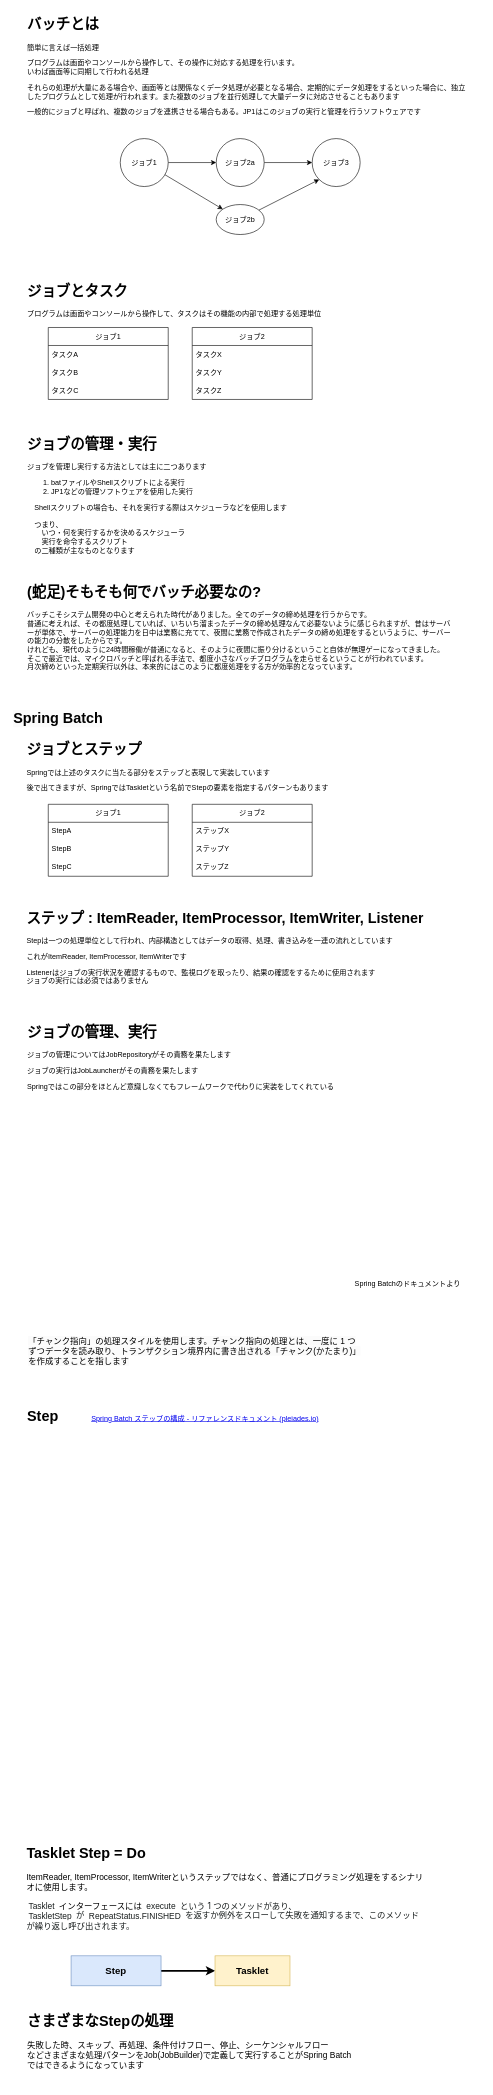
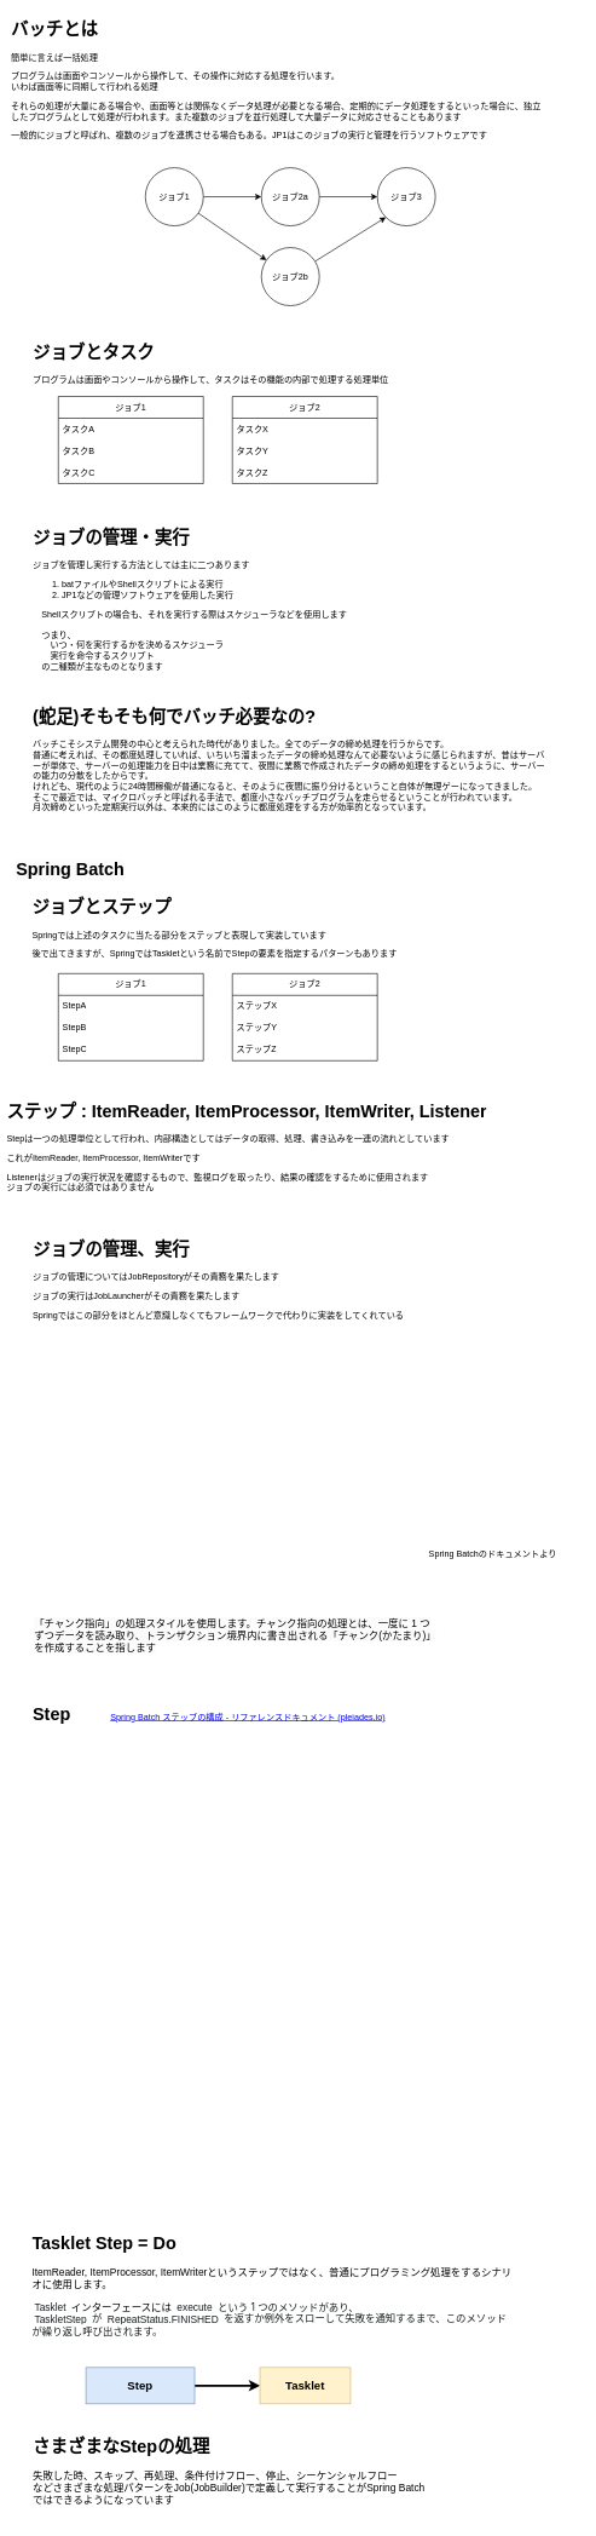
- <mxCell id="2" value="&lt;h1&gt;バッチとは&lt;/h1&gt;&lt;p&gt;簡単に言えば一括処理&lt;/p&gt;&lt;p&gt;プログラムは画面やコンソールから操作して、その操作に対応する処理を行います。&lt;br&gt;いわば画面等に同期して行われる処理&lt;/p&gt;&lt;p&gt;それらの処理が大量にある場合や、画面等とは関係なくデータ処理が必要となる場合、定期的にデータ処理をするといった場合に、独立したプログラムとして処理が行われます。また複数のジョブを並行処理して大量データに対応させることもあります&lt;/p&gt;&lt;p&gt;一般的にジョブと呼ばれ、複数のジョブを連携させる場合もある。JP1はこのジョブの実行と管理を行うソフトウェアです&lt;/p&gt;" style="text;html=1;strokeColor=none;fillColor=none;spacing=5;spacingTop=-20;whiteSpace=wrap;overflow=hidden;rounded=0;" parent="1" vertex="1"><mxGeometry x="40" y="20" width="750" height="200" as="geometry" /></mxCell>
+ <mxCell id="2" value="&lt;h1&gt;バッチとは&lt;/h1&gt;&lt;p&gt;簡単に言えば一括処理&lt;/p&gt;&lt;p&gt;プログラムは画面やコンソールから操作して、その操作に対応する処理を行います。&lt;br&gt;いわば画面等に同期して行われる処理&lt;/p&gt;&lt;p&gt;それらの処理が大量にある場合や、画面等とは関係なくデータ処理が必要となる場合、定期的にデータ処理をするといった場合に、独立したプログラムとして処理が行われます。また複数のジョブを並行処理して大量データに対応させることもあります&lt;/p&gt;&lt;p&gt;一般的にジョブと呼ばれ、複数のジョブを連携させる場合もある。JP1はこのジョブの実行と管理を行うソフトウェアです&lt;/p&gt;" style="text;html=1;strokeColor=none;fillColor=none;spacing=5;spacingTop=-20;whiteSpace=wrap;overflow=hidden;rounded=0;" parent="1" vertex="1"><mxGeometry x="10" y="20" width="750" height="200" as="geometry" /></mxCell>
- <mxCell id="10" value="ジョブ2b" style="ellipse;whiteSpace=wrap;html=1;aspect=fixed;" parent="1" vertex="1"><mxGeometry x="360" y="340" width="80" height="50" as="geometry" /></mxCell>
+ <mxCell id="10" value="ジョブ2b" style="ellipse;whiteSpace=wrap;html=1;aspect=fixed;" parent="1" vertex="1"><mxGeometry x="360" y="340" width="80" height="80" as="geometry" /></mxCell>
- <mxCell id="29" value="&lt;h1&gt;ステップ : ItemReader, ItemProcessor, ItemWriter, Listener&lt;/h1&gt;&lt;p&gt;Stepは一つの処理単位として行われ、内部構造としてはデータの取得、処理、書き込みを一連の流れとしています&lt;/p&gt;&lt;p&gt;これがItemReader, ItemProcessor, ItemWriterです&lt;/p&gt;&lt;p&gt;Listenerはジョブの実行状況を確認するもので、監視ログを取ったり、結果の確認をするために使用されます&lt;br&gt;ジョブの実行には必須ではありません&lt;/p&gt;" style="text;html=1;strokeColor=none;fillColor=none;spacing=5;spacingTop=-20;whiteSpace=wrap;overflow=hidden;rounded=0;" parent="1" vertex="1"><mxGeometry x="39" y="1510" width="761" height="151" as="geometry" /></mxCell>
+ <mxCell id="29" value="&lt;h1&gt;ステップ : ItemReader, ItemProcessor, ItemWriter, Listener&lt;/h1&gt;&lt;p&gt;Stepは一つの処理単位として行われ、内部構造としてはデータの取得、処理、書き込みを一連の流れとしています&lt;/p&gt;&lt;p&gt;これがItemReader, ItemProcessor, ItemWriterです&lt;/p&gt;&lt;p&gt;Listenerはジョブの実行状況を確認するもので、監視ログを取ったり、結果の確認をするために使用されます&lt;br&gt;ジョブの実行には必須ではありません&lt;/p&gt;" style="text;html=1;strokeColor=none;fillColor=none;spacing=5;spacingTop=-20;whiteSpace=wrap;overflow=hidden;rounded=0;" parent="1" vertex="1"><mxGeometry x="4" y="1510" width="761" height="151" as="geometry" /></mxCell>
